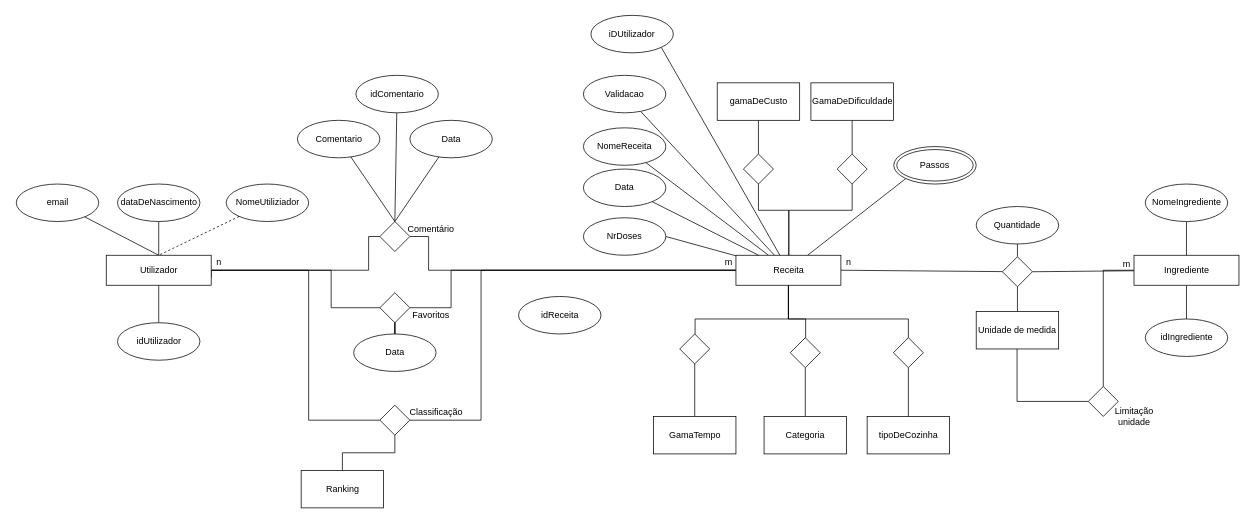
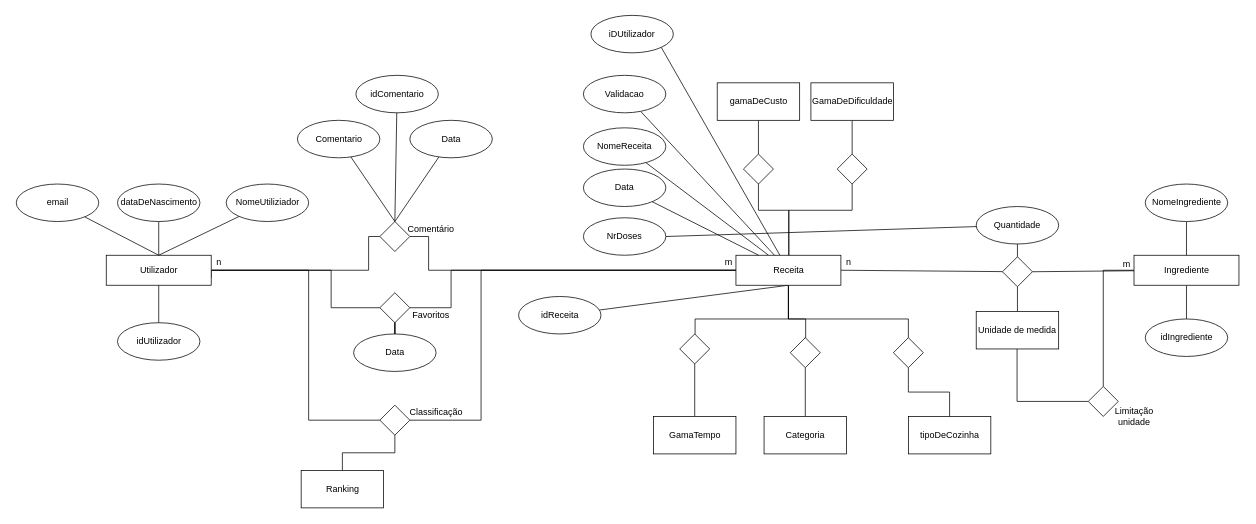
- <mxCell id="24" value="Passos" style="ellipse;shape=doubleEllipse;whiteSpace=wrap;html=1;fontFamily=Helvetica;fontSize=12;fontColor=#000000;align=center;strokeColor=#000000;fillColor=#ffffff;" parent="1" vertex="1"><mxGeometry x="1191" y="195" width="110" height="50" as="geometry" /></mxCell>
- <mxCell id="11" style="edgeStyle=none;rounded=0;orthogonalLoop=1;jettySize=auto;html=1;entryX=0;entryY=1;entryDx=0;entryDy=0;endArrow=none;endFill=0;" parent="1" source="18" target="24" edge="1"><mxGeometry relative="1" as="geometry" /></mxCell>
- <mxCell id="31" style="edgeStyle=none;rounded=0;orthogonalLoop=1;jettySize=auto;html=1;endArrow=none;endFill=0;entryX=0.5;entryY=0;entryDx=0;entryDy=0;dashed=1;" parent="1" source="32" target="8" edge="1"><mxGeometry relative="1" as="geometry" /></mxCell>
+ <mxCell id="31" style="edgeStyle=none;rounded=0;orthogonalLoop=1;jettySize=auto;html=1;endArrow=none;endFill=0;entryX=0.5;entryY=0;entryDx=0;entryDy=0;" parent="1" source="32" target="8" edge="1"><mxGeometry relative="1" as="geometry" /></mxCell>
- <mxCell id="73" style="rounded=0;orthogonalLoop=1;jettySize=auto;html=1;exitX=1;exitY=0.5;exitDx=0;exitDy=0;endArrow=none;endFill=0;" parent="1" source="74" target="18" edge="1"><mxGeometry relative="1" as="geometry" /></mxCell>
+ <mxCell id="73" style="rounded=0;orthogonalLoop=1;jettySize=auto;html=1;exitX=1;exitY=0.5;exitDx=0;exitDy=0;endArrow=none;endFill=0;" parent="1" source="74" target="54" edge="1"><mxGeometry relative="1" as="geometry" /></mxCell>
+ <mxCell id="9" style="rounded=0;orthogonalLoop=1;jettySize=auto;html=1;exitX=0.5;exitY=1;exitDx=0;exitDy=0;endArrow=none;endFill=0;" parent="1" source="18" target="22" edge="1"><mxGeometry relative="1" as="geometry" /></mxCell>
- <mxCell id="35" value="tipoDeCozinha" style="rounded=0;whiteSpace=wrap;html=1;fontFamily=Helvetica;fontSize=12;fontColor=#000000;align=center;strokeColor=#000000;fillColor=#ffffff;" parent="1" vertex="1"><mxGeometry x="1155.5" y="555" width="110" height="50" as="geometry" /></mxCell>
+ <mxCell id="35" value="tipoDeCozinha" style="rounded=0;whiteSpace=wrap;html=1;fontFamily=Helvetica;fontSize=12;fontColor=#000000;align=center;strokeColor=#000000;fillColor=#ffffff;" parent="1" vertex="1"><mxGeometry x="1210.5" y="555" width="110" height="50" as="geometry" /></mxCell>
